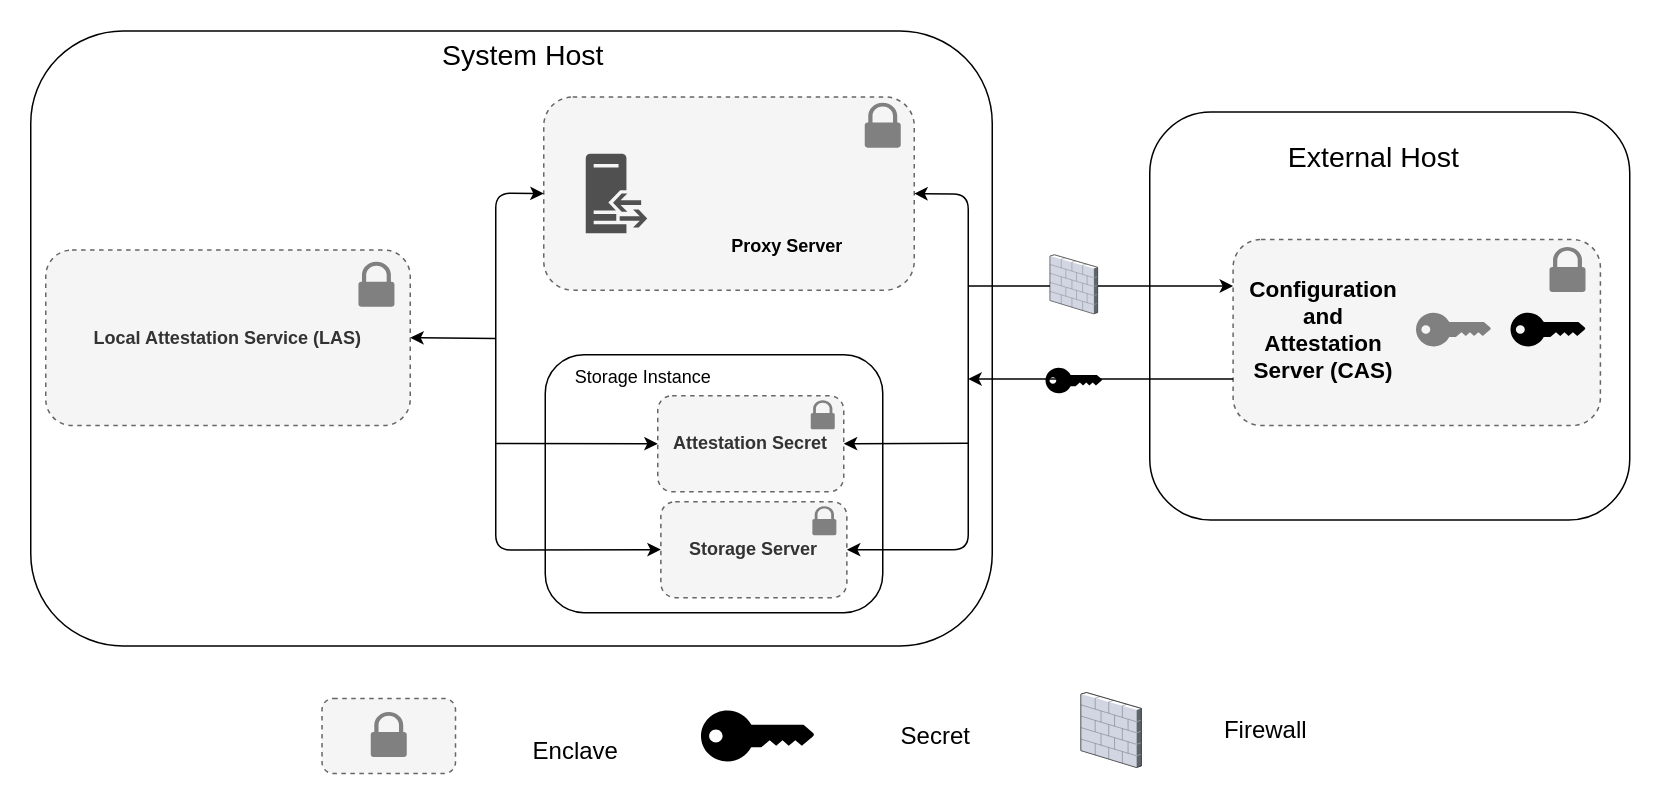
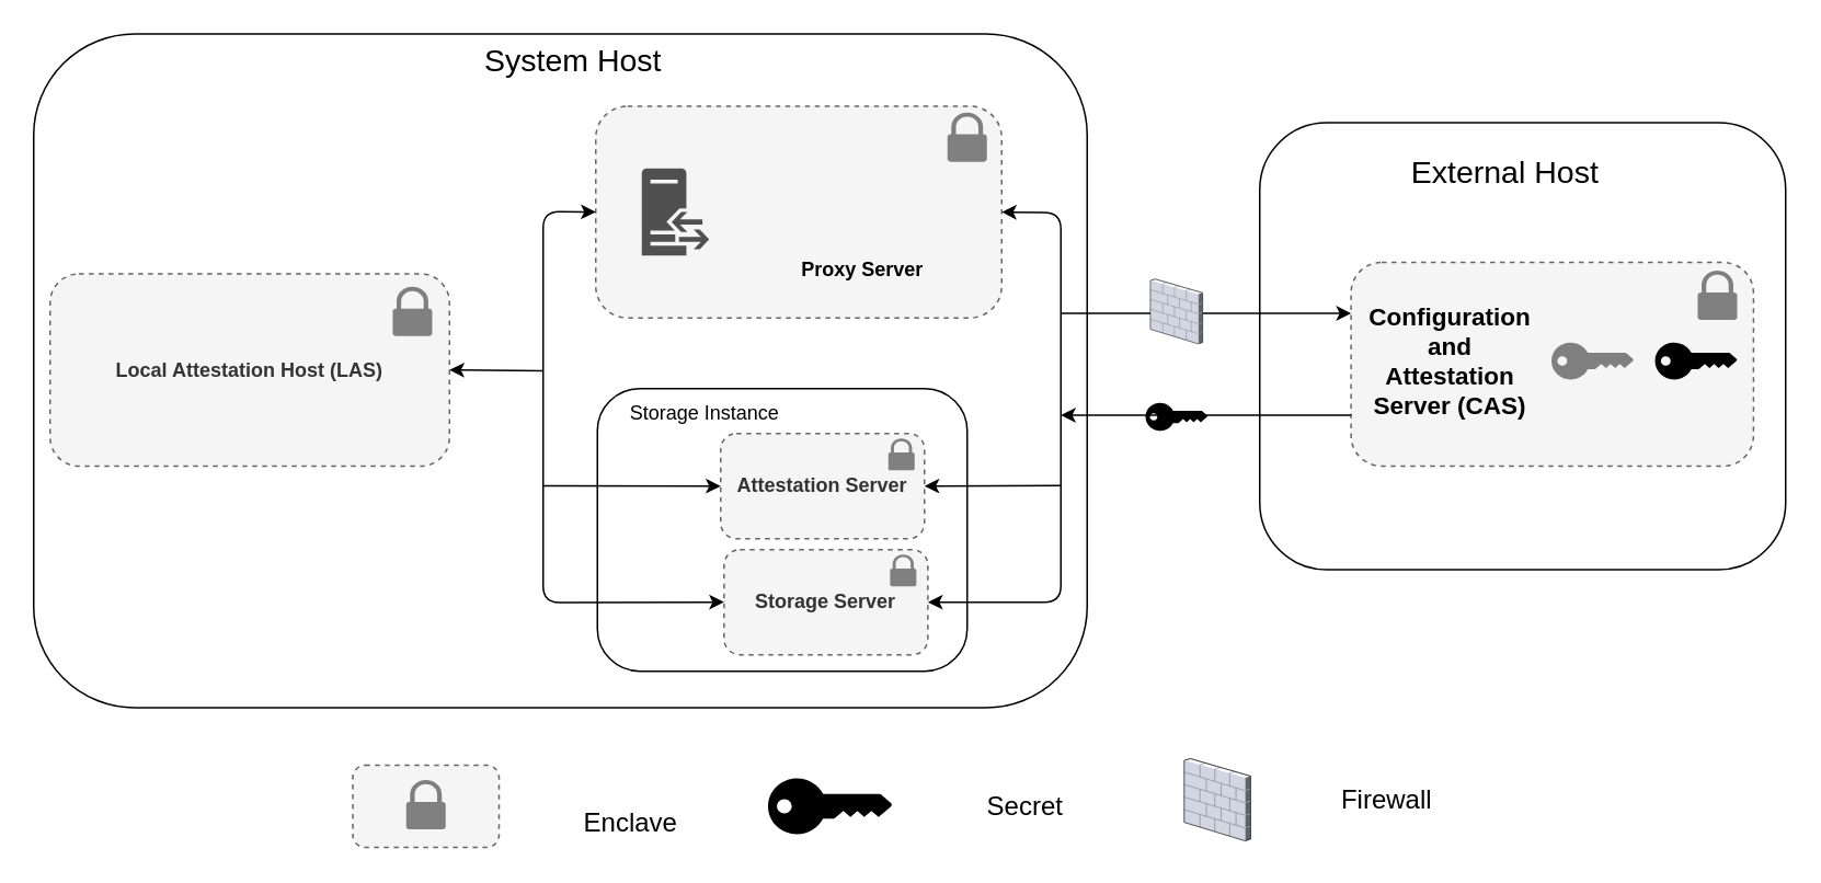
- <mxCell id="11" value="&lt;b&gt;Local Attestation Service (LAS)&lt;/b&gt;" style="rounded=1;whiteSpace=wrap;html=1;dashed=1;fillColor=#f5f5f5;strokeColor=#666666;fontColor=#333333;" parent="1" vertex="1"><mxGeometry x="30" y="166" width="243" height="117" as="geometry" /></mxCell>
+ <mxCell id="11" value="&lt;b&gt;Local Attestation Host (LAS)&lt;/b&gt;" style="rounded=1;whiteSpace=wrap;html=1;dashed=1;fillColor=#f5f5f5;strokeColor=#666666;fontColor=#333333;" parent="1" vertex="1"><mxGeometry x="30" y="166" width="243" height="117" as="geometry" /></mxCell>
- <mxCell id="15" value="&lt;b&gt;Attestation Secret&lt;/b&gt;" style="rounded=1;whiteSpace=wrap;html=1;dashed=1;fillColor=#f5f5f5;strokeColor=#666666;fontColor=#333333;" parent="1" vertex="1"><mxGeometry x="438" y="263.14" width="124" height="64" as="geometry" /></mxCell>
+ <mxCell id="15" value="&lt;b&gt;Attestation Server&lt;/b&gt;" style="rounded=1;whiteSpace=wrap;html=1;dashed=1;fillColor=#f5f5f5;strokeColor=#666666;fontColor=#333333;" parent="1" vertex="1"><mxGeometry x="438" y="263.14" width="124" height="64" as="geometry" /></mxCell>
